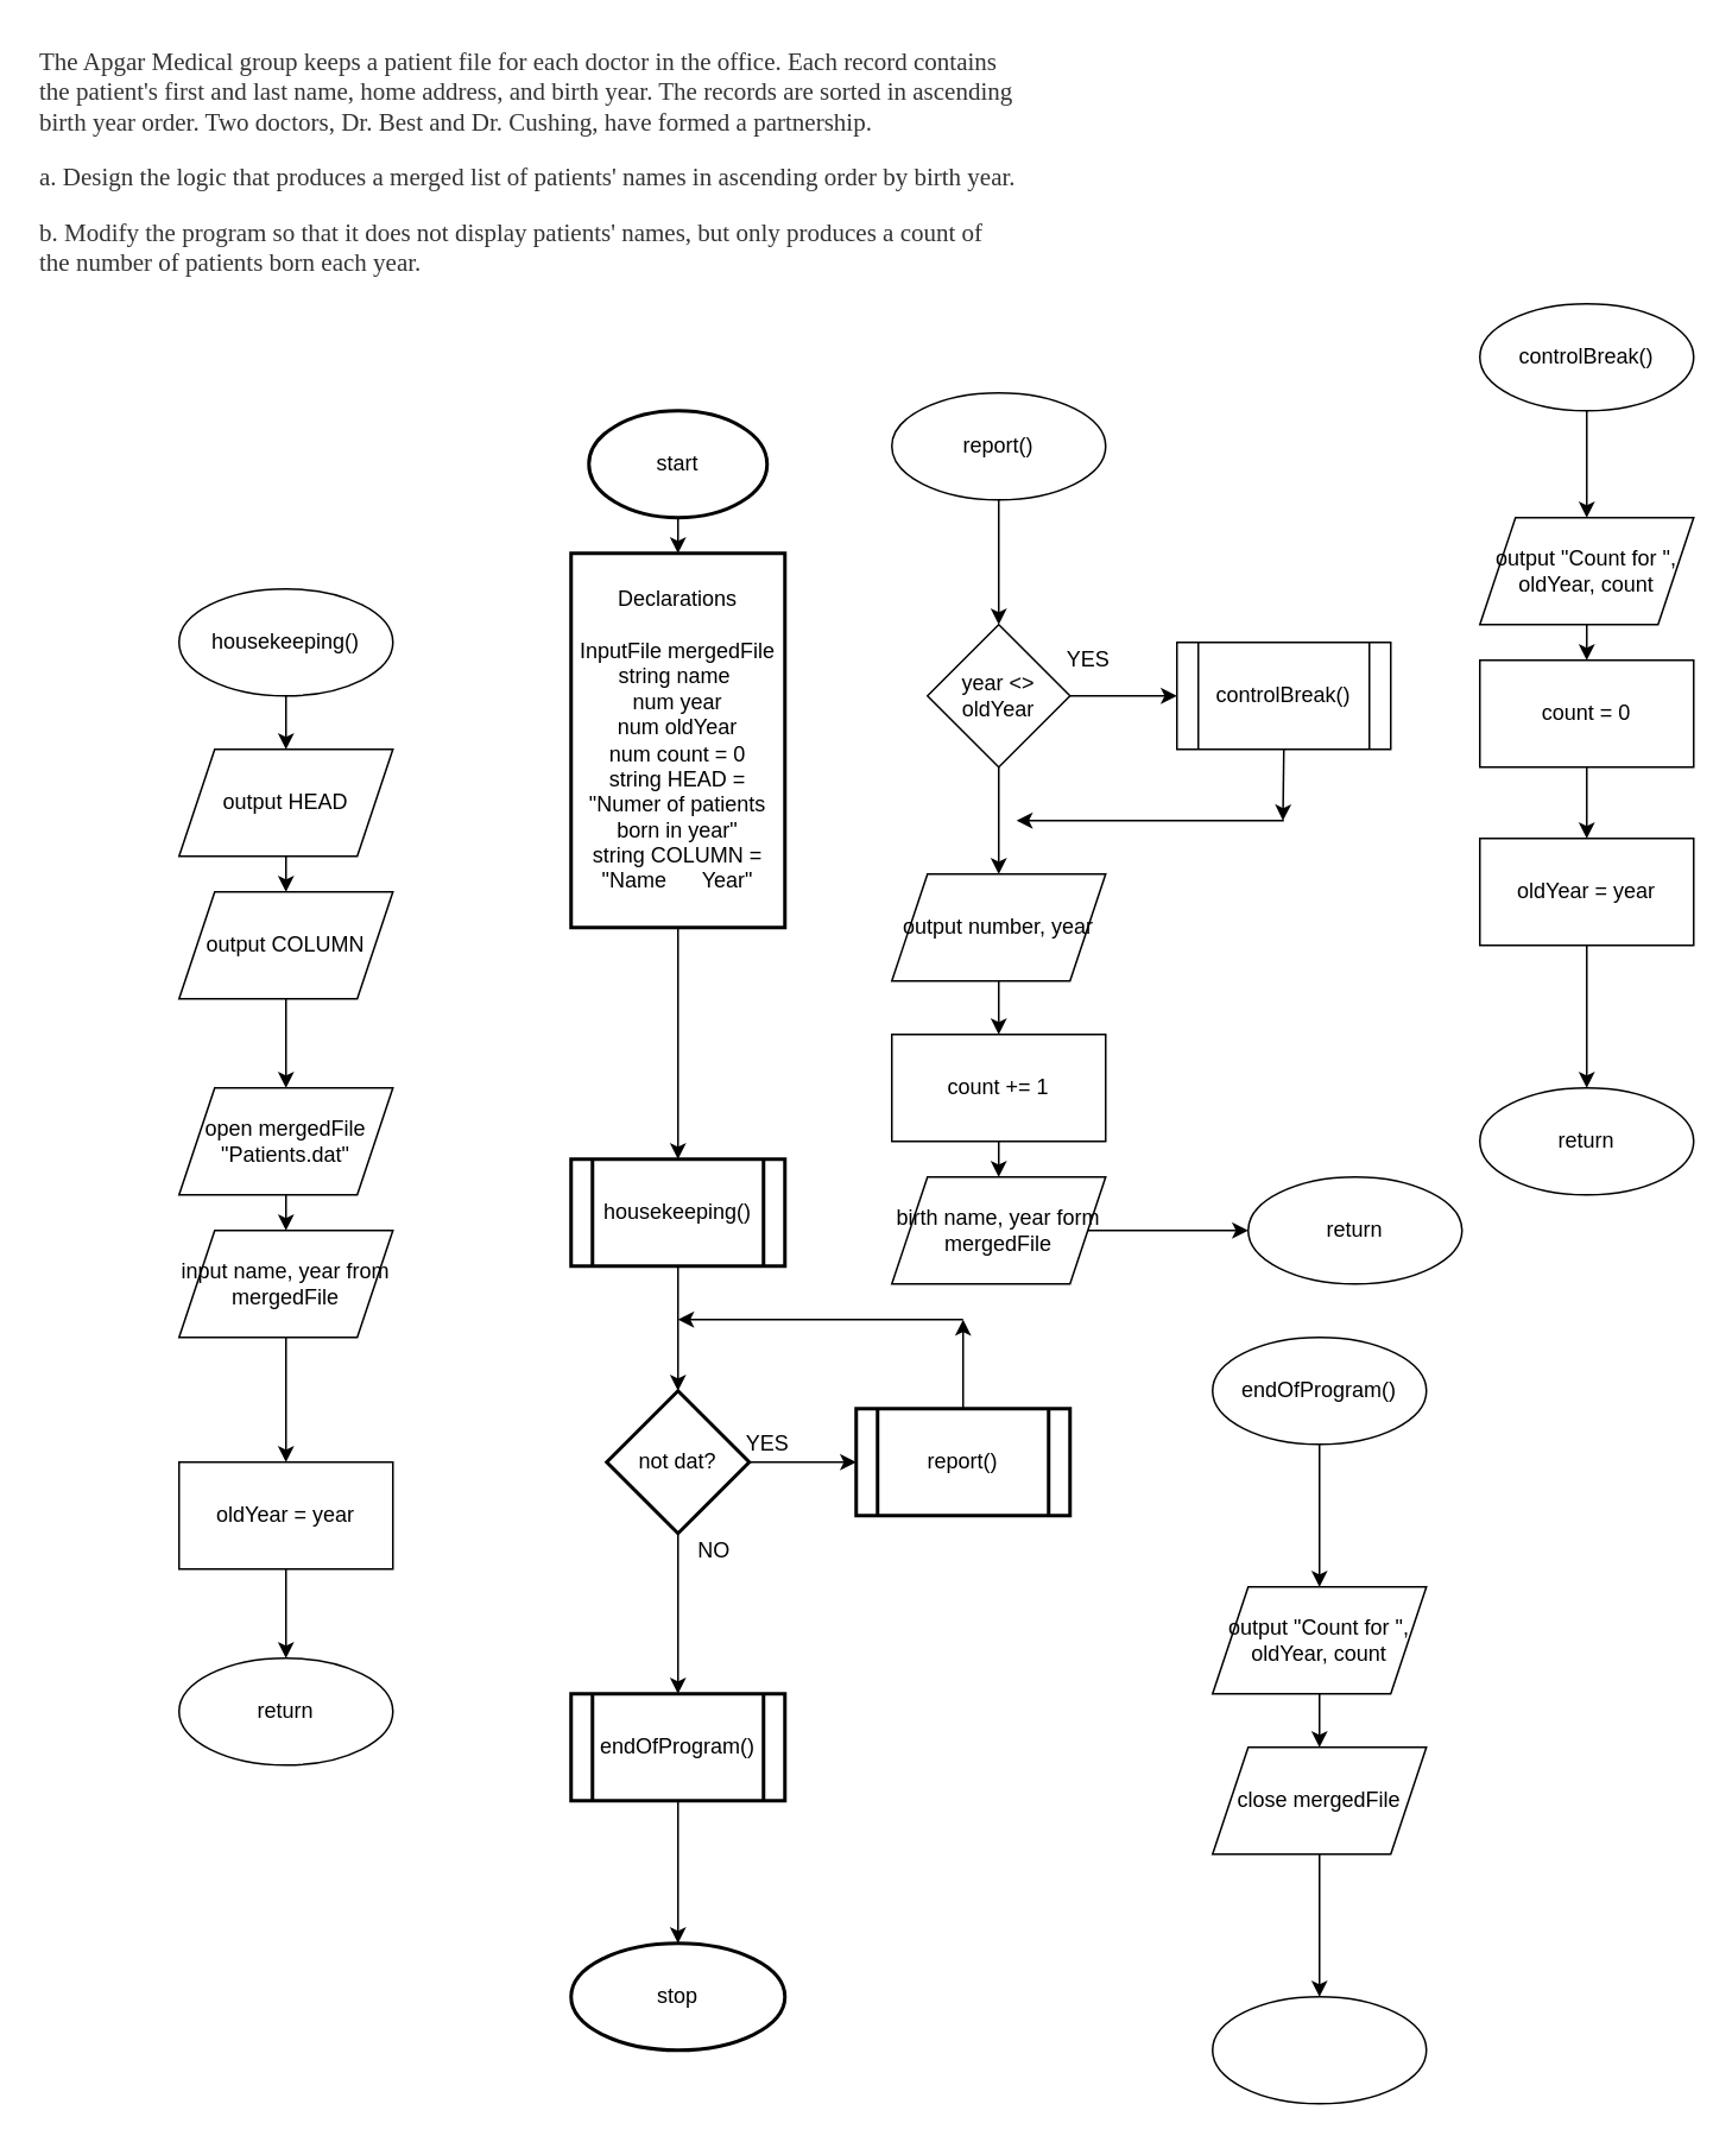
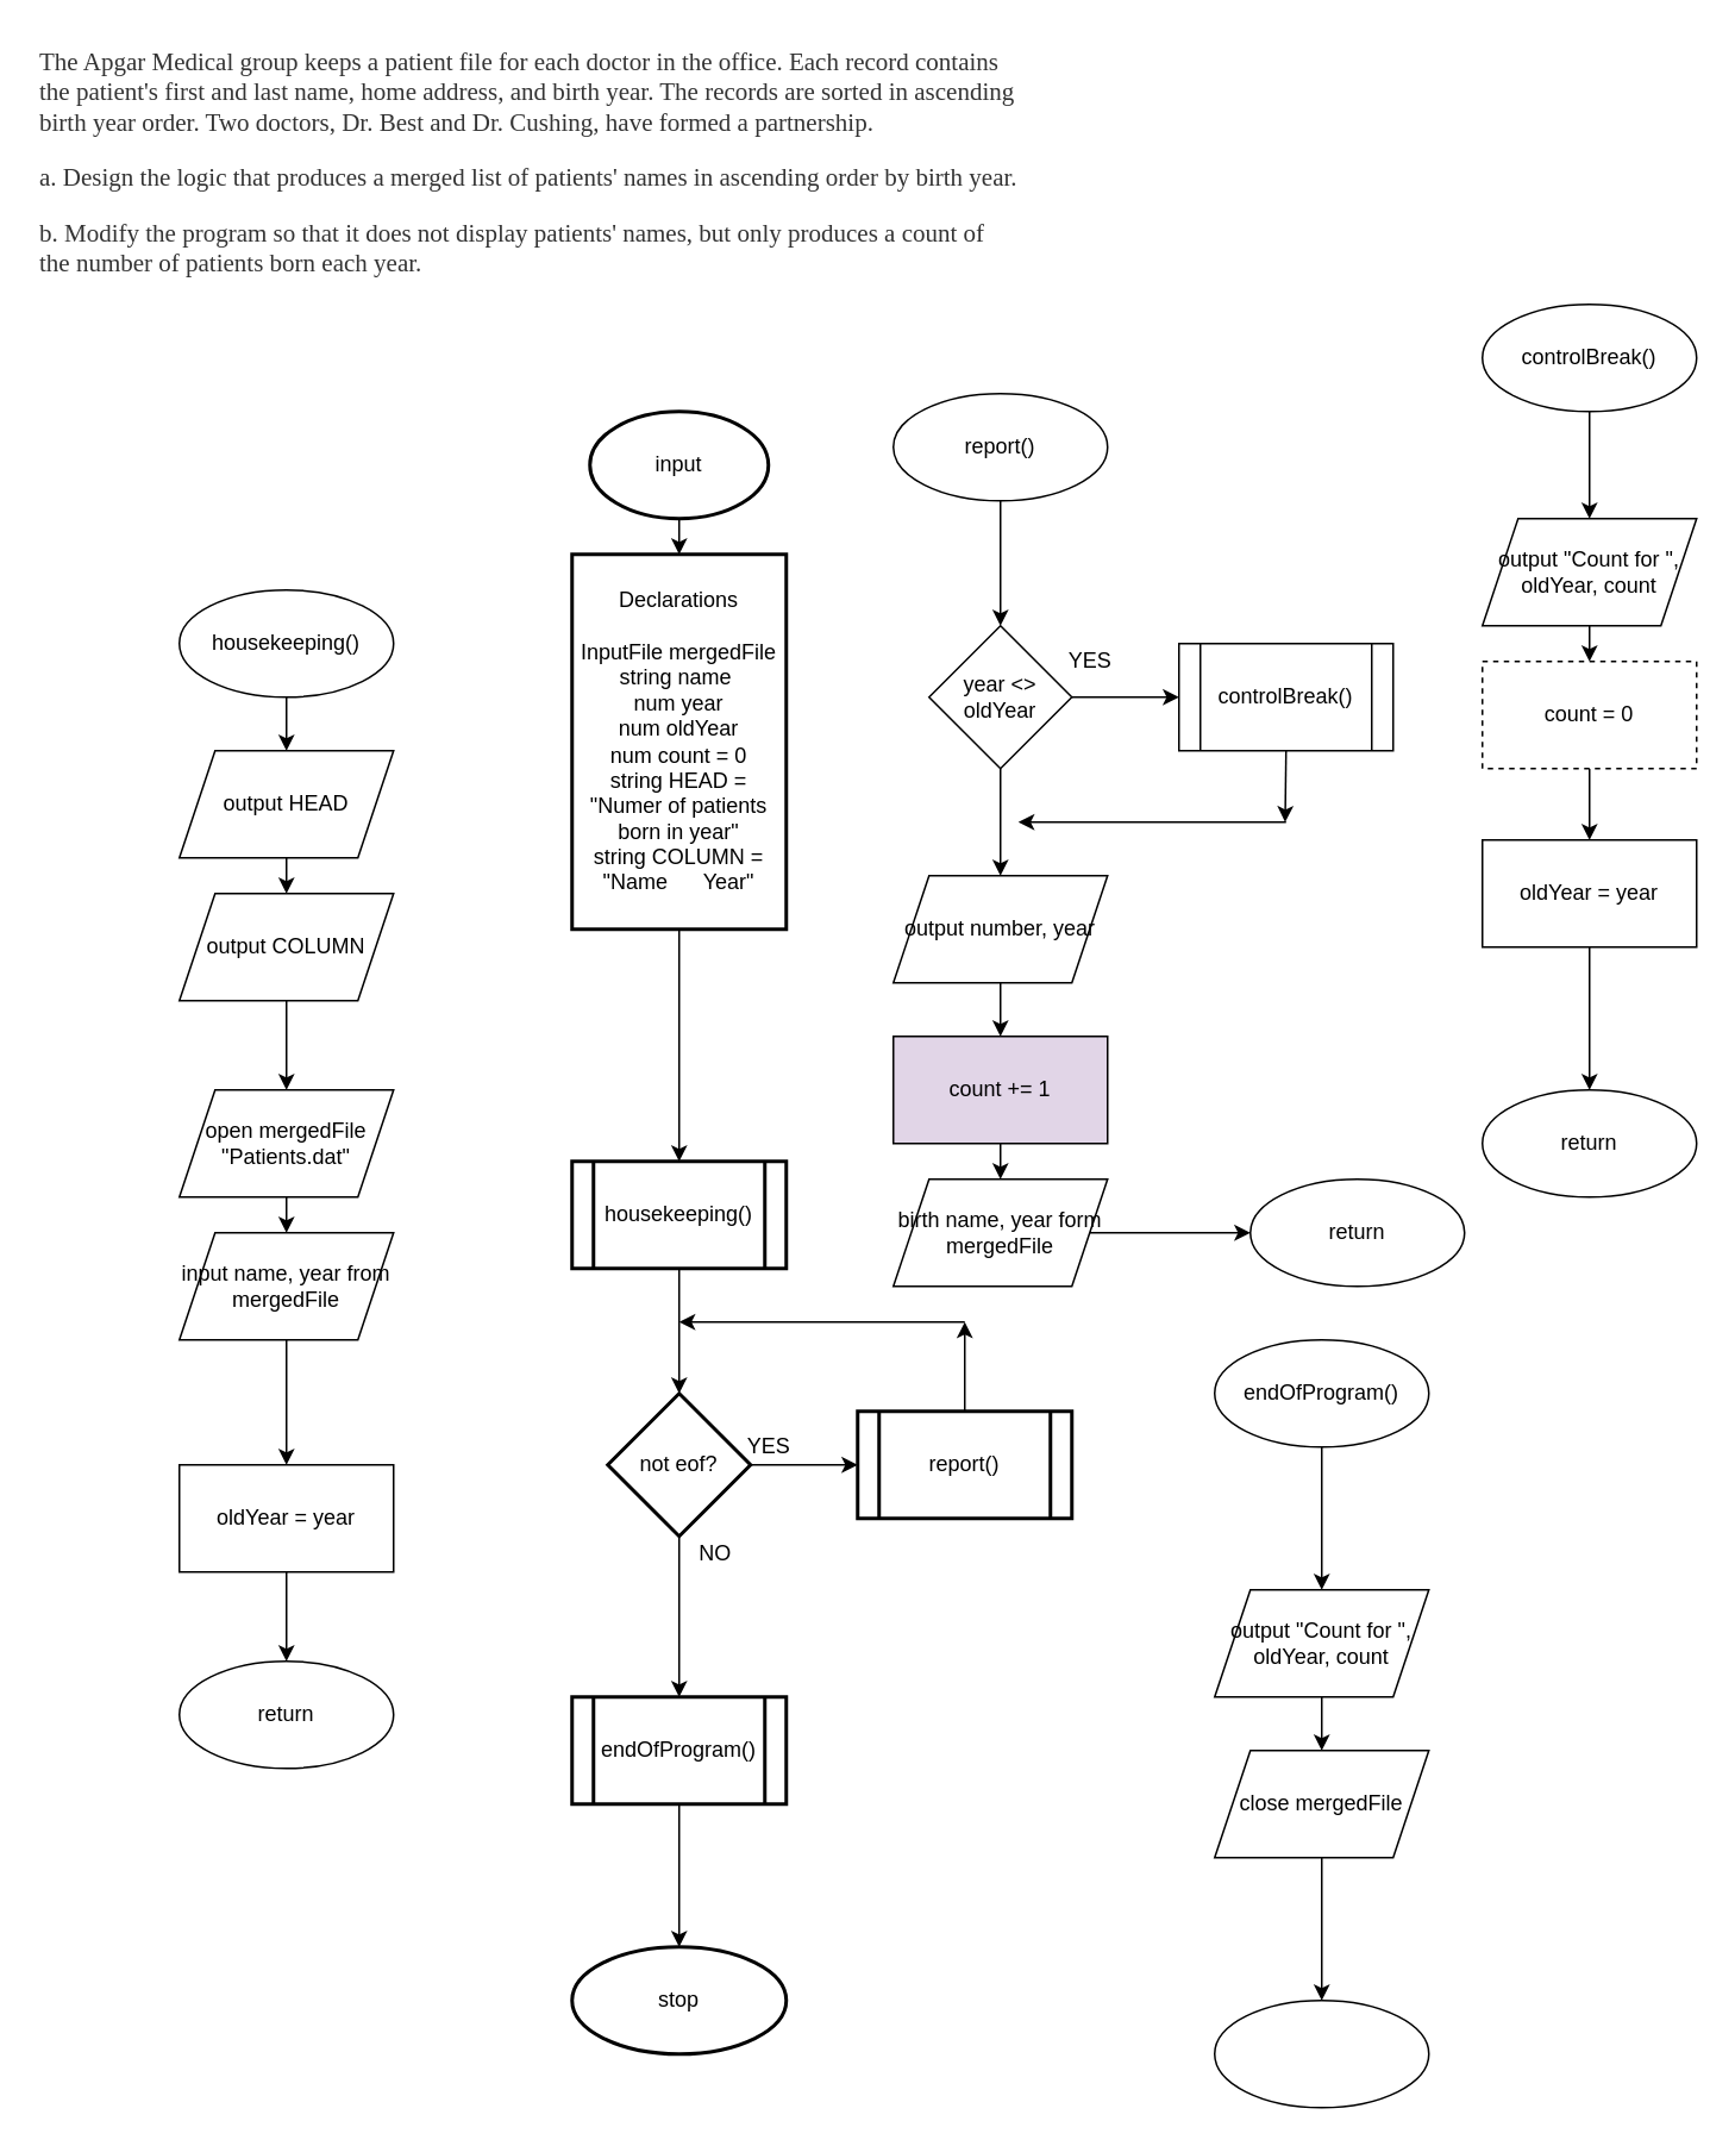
- <mxCell id="4" value="start" style="strokeWidth=2;html=1;shape=mxgraph.flowchart.start_1;whiteSpace=wrap;" vertex="1" parent="1"><mxGeometry x="330" y="230" width="100" height="60" as="geometry" /></mxCell>
+ <mxCell id="4" value="input" style="strokeWidth=2;html=1;shape=mxgraph.flowchart.start_1;whiteSpace=wrap;" vertex="1" parent="1"><mxGeometry x="330" y="230" width="100" height="60" as="geometry" /></mxCell>
- <mxCell id="54" value="count = 0" style="whiteSpace=wrap;html=1;" vertex="1" parent="1"><mxGeometry x="830" y="370" width="120" height="60" as="geometry" /></mxCell>
+ <mxCell id="54" value="count = 0" style="whiteSpace=wrap;html=1;dashed=1;" vertex="1" parent="1"><mxGeometry x="830" y="370" width="120" height="60" as="geometry" /></mxCell>
- <mxCell id="45" value="count += 1" style="whiteSpace=wrap;html=1;" vertex="1" parent="1"><mxGeometry x="500" y="580" width="120" height="60" as="geometry" /></mxCell>
+ <mxCell id="45" value="count += 1" style="whiteSpace=wrap;html=1;fillColor=#e1d5e7;" vertex="1" parent="1"><mxGeometry x="500" y="580" width="120" height="60" as="geometry" /></mxCell>
- <mxCell id="11" value="not dat?" style="rhombus;whiteSpace=wrap;html=1;strokeWidth=2;" vertex="1" parent="1"><mxGeometry x="340" y="780" width="80" height="80" as="geometry" /></mxCell>
+ <mxCell id="11" value="not eof?" style="rhombus;whiteSpace=wrap;html=1;strokeWidth=2;" vertex="1" parent="1"><mxGeometry x="340" y="780" width="80" height="80" as="geometry" /></mxCell>
